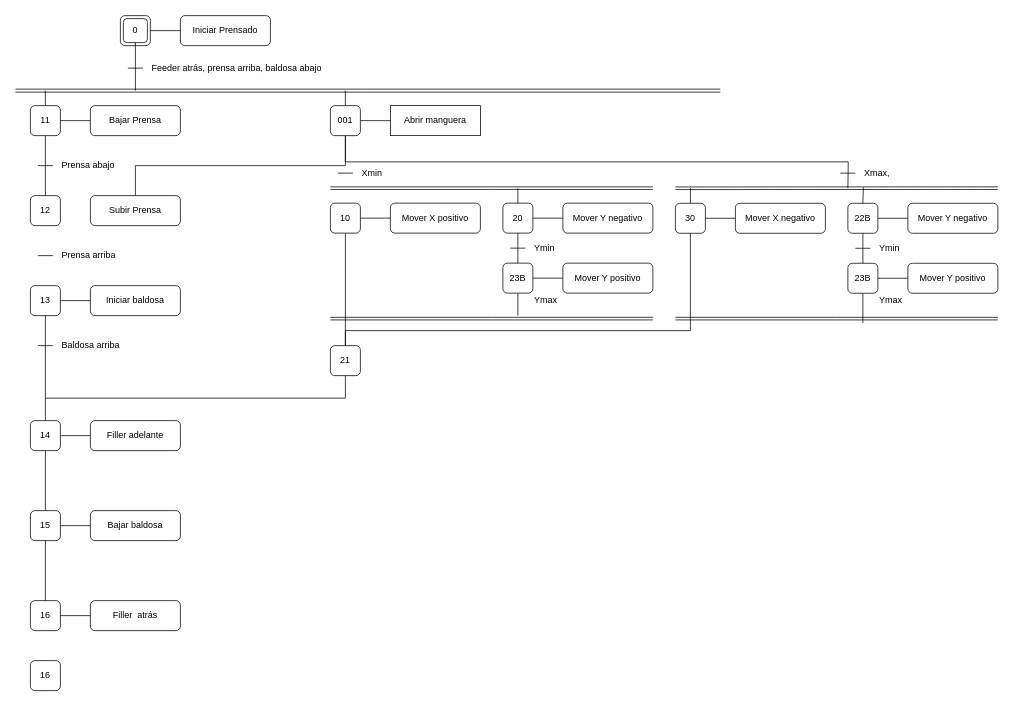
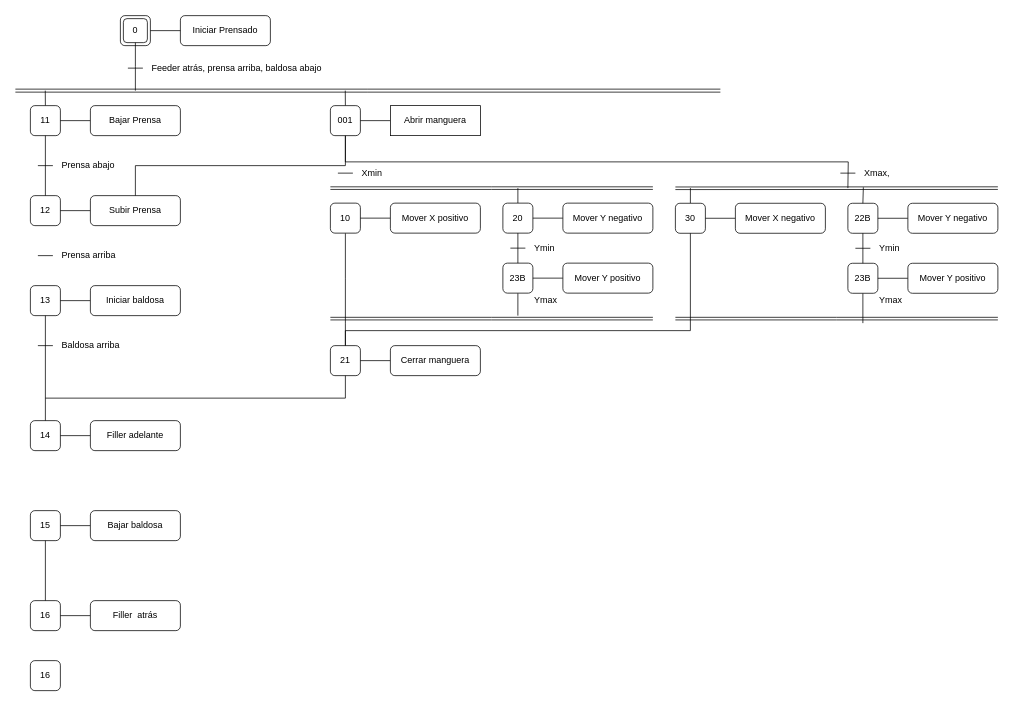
+ <mxCell id="22" style="edgeStyle=orthogonalEdgeStyle;rounded=0;orthogonalLoop=1;jettySize=auto;html=1;exitX=0;exitY=0.5;exitDx=0;exitDy=0;entryX=1;entryY=0.5;entryDx=0;entryDy=0;endArrow=none;endFill=0;" parent="20" source="23" target="21" edge="1"><mxGeometry relative="1" as="geometry" /></mxCell>
+ <mxCell id="107" style="edgeStyle=orthogonalEdgeStyle;rounded=0;orthogonalLoop=1;jettySize=auto;html=1;exitX=0;exitY=0.5;exitDx=0;exitDy=0;entryX=1;entryY=0.5;entryDx=0;entryDy=0;endArrow=none;endFill=0;" parent="104" source="108" target="106" edge="1"><mxGeometry relative="1" as="geometry" /></mxCell>
+ <mxCell id="108" value="Cerrar manguera" style="rounded=1;whiteSpace=wrap;html=1;" parent="104" vertex="1"><mxGeometry x="80" width="120" height="40" as="geometry" /></mxCell>
- <mxCell id="54" style="edgeStyle=orthogonalEdgeStyle;rounded=0;orthogonalLoop=1;jettySize=auto;html=1;exitX=0.5;exitY=1;exitDx=0;exitDy=0;entryX=0.5;entryY=0;entryDx=0;entryDy=0;endArrow=none;endFill=0;" parent="1" source="39" target="47" edge="1"><mxGeometry relative="1" as="geometry" /></mxCell>
